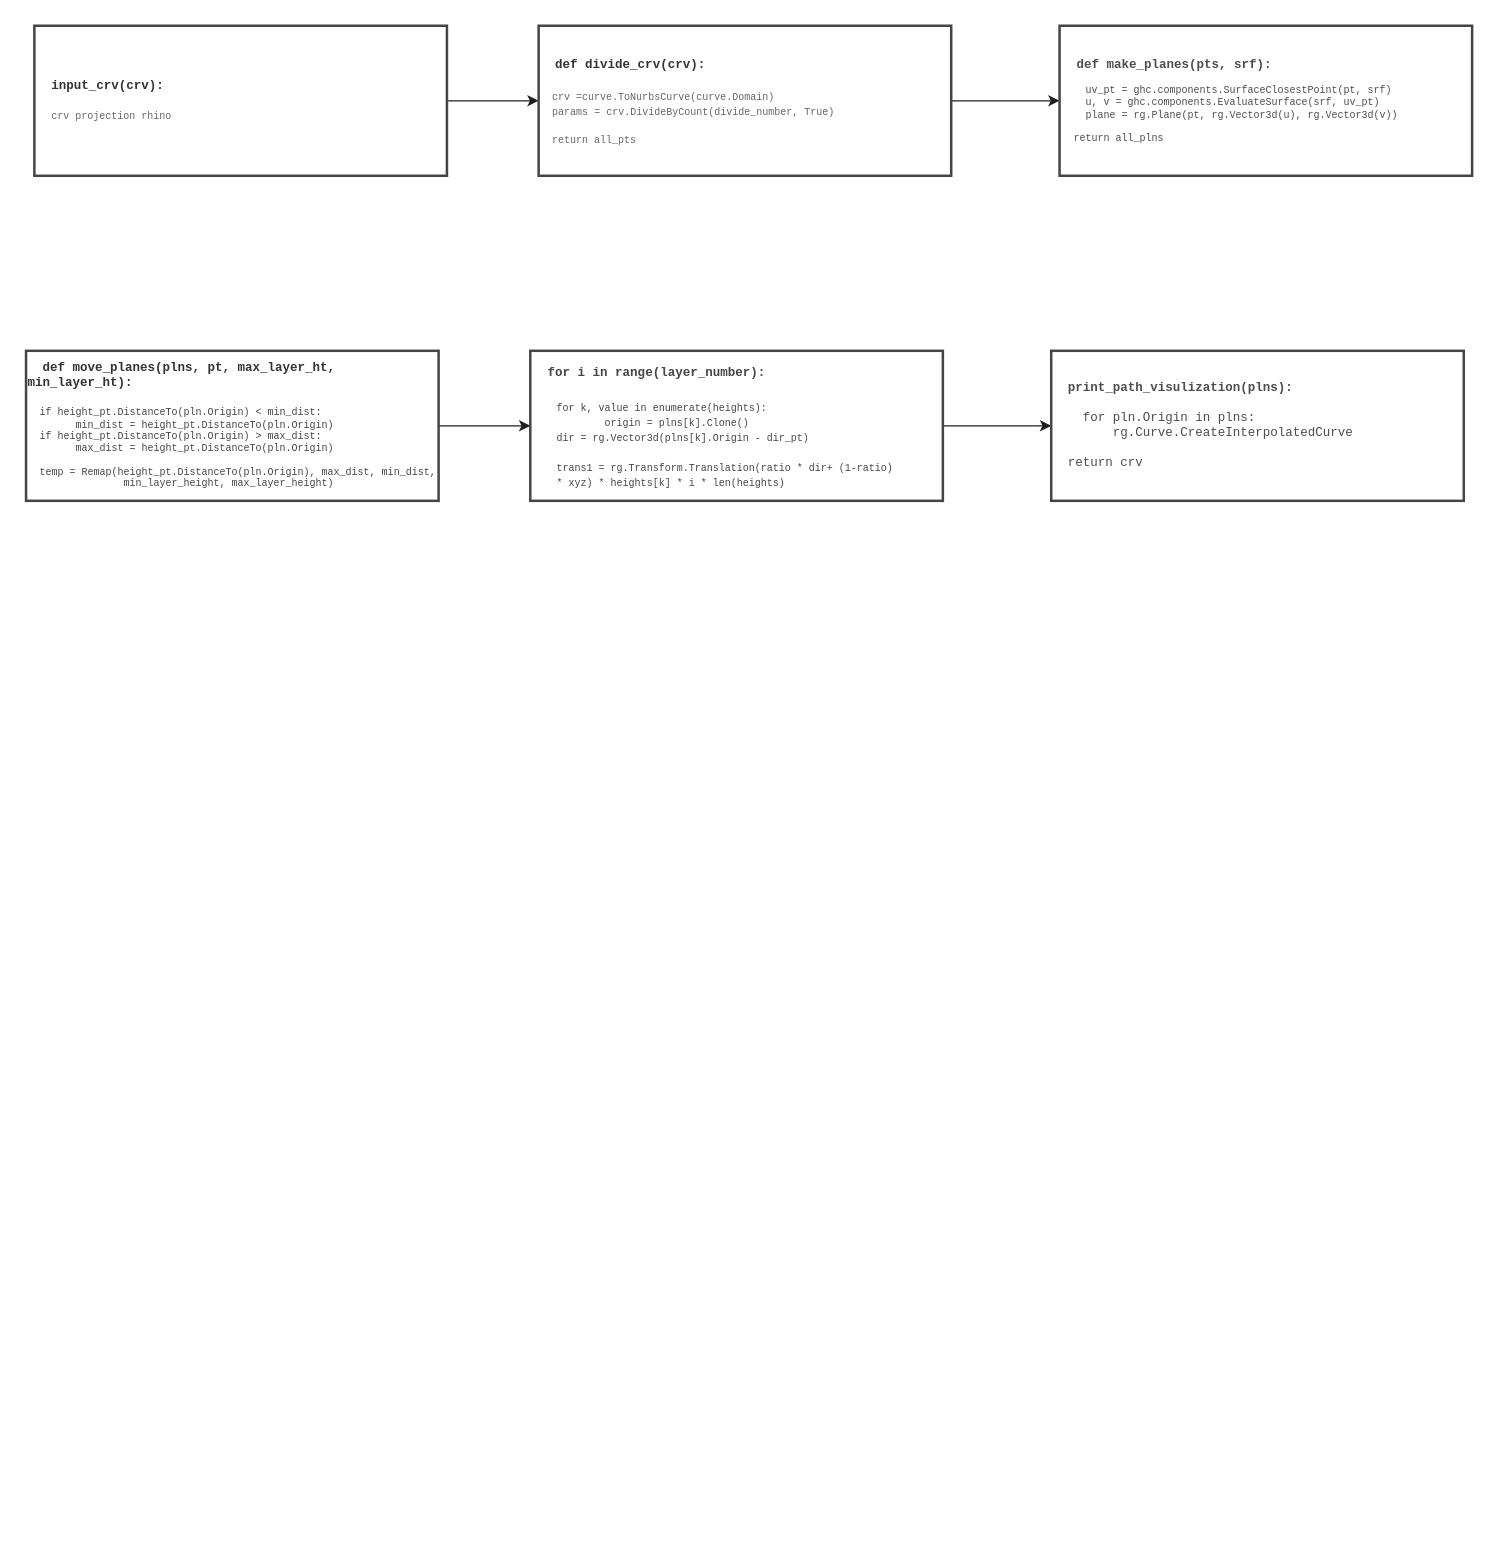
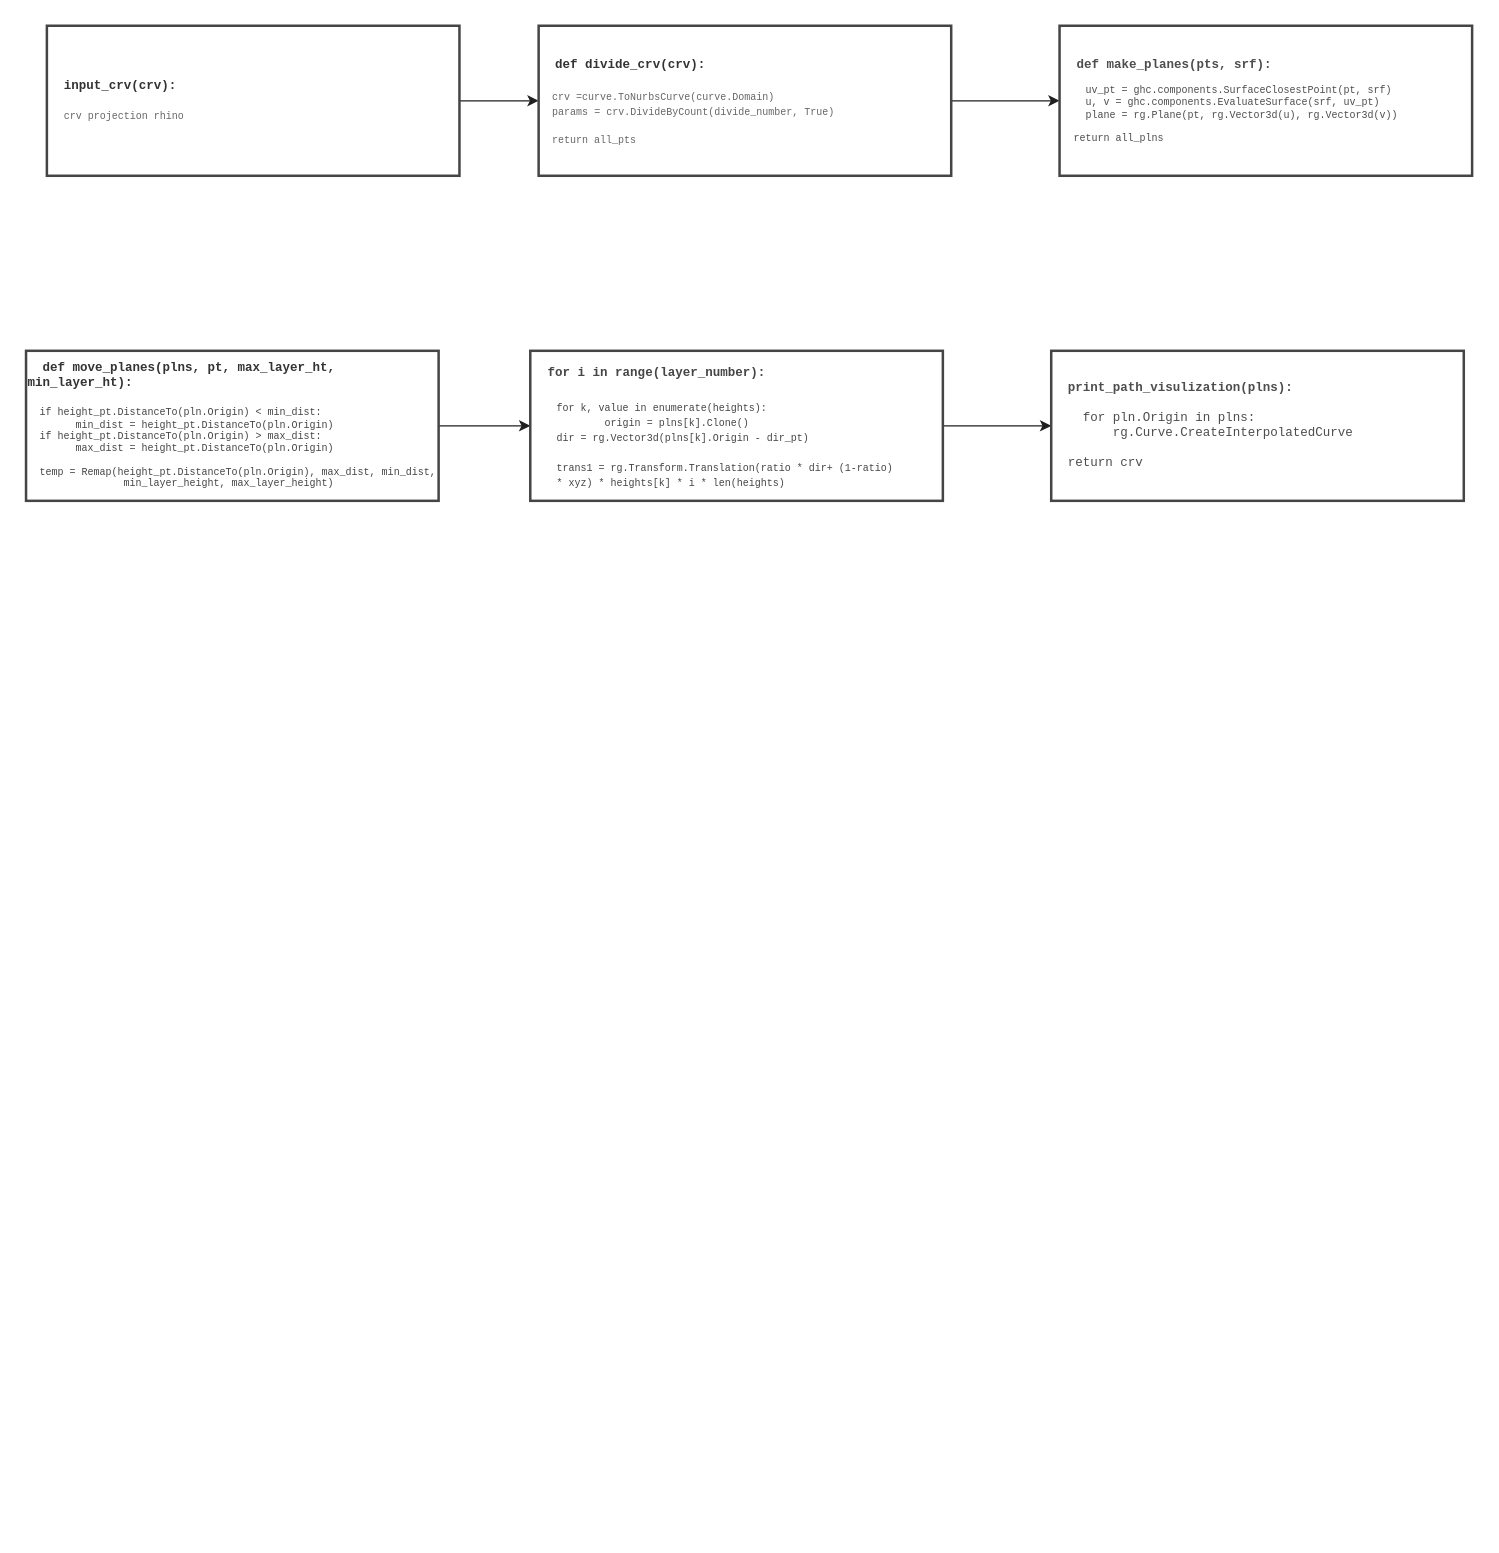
- <mxCell id="5" value="&lt;div style=&quot;font-family: &amp;#34;consolas&amp;#34; , &amp;#34;courier new&amp;#34; , monospace&quot;&gt;&lt;b style=&quot;font-size: x-small ; color: rgb(51 , 51 , 51)&quot;&gt;&amp;nbsp; input_crv(crv):&lt;/b&gt;&lt;br style=&quot;font-family: &amp;#34;helvetica&amp;#34;&quot;&gt;&lt;font color=&quot;#333333&quot;&gt;&amp;nbsp;&lt;/font&gt;&lt;font color=&quot;#666666&quot;&gt;&amp;nbsp;&lt;/font&gt;&lt;br style=&quot;font-family: &amp;#34;helvetica&amp;#34;&quot;&gt;&lt;font style=&quot;color: rgb(102 , 102 , 102)&quot;&gt;&amp;nbsp; &lt;font style=&quot;font-size: 8px&quot;&gt;crv projection rhino&lt;/font&gt;&lt;br&gt;&lt;/font&gt;&lt;/div&gt;" style="whiteSpace=wrap;html=1;fontSize=10;align=left;fillColor=none;strokeWidth=2;strokeColor=#454545;" parent="1" vertex="1"><mxGeometry x="27" y="20" width="330" height="120" as="geometry" /></mxCell>
+ <mxCell id="5" value="&lt;div style=&quot;font-family: &amp;#34;consolas&amp;#34; , &amp;#34;courier new&amp;#34; , monospace&quot;&gt;&lt;b style=&quot;font-size: x-small ; color: rgb(51 , 51 , 51)&quot;&gt;&amp;nbsp; input_crv(crv):&lt;/b&gt;&lt;br style=&quot;font-family: &amp;#34;helvetica&amp;#34;&quot;&gt;&lt;font color=&quot;#333333&quot;&gt;&amp;nbsp;&lt;/font&gt;&lt;font color=&quot;#666666&quot;&gt;&amp;nbsp;&lt;/font&gt;&lt;br style=&quot;font-family: &amp;#34;helvetica&amp;#34;&quot;&gt;&lt;font style=&quot;color: rgb(102 , 102 , 102)&quot;&gt;&amp;nbsp; &lt;font style=&quot;font-size: 8px&quot;&gt;crv projection rhino&lt;/font&gt;&lt;br&gt;&lt;/font&gt;&lt;/div&gt;" style="whiteSpace=wrap;html=1;fontSize=10;align=left;fillColor=none;strokeWidth=2;strokeColor=#454545;" parent="1" vertex="1"><mxGeometry x="37" y="20" width="330" height="120" as="geometry" /></mxCell>
